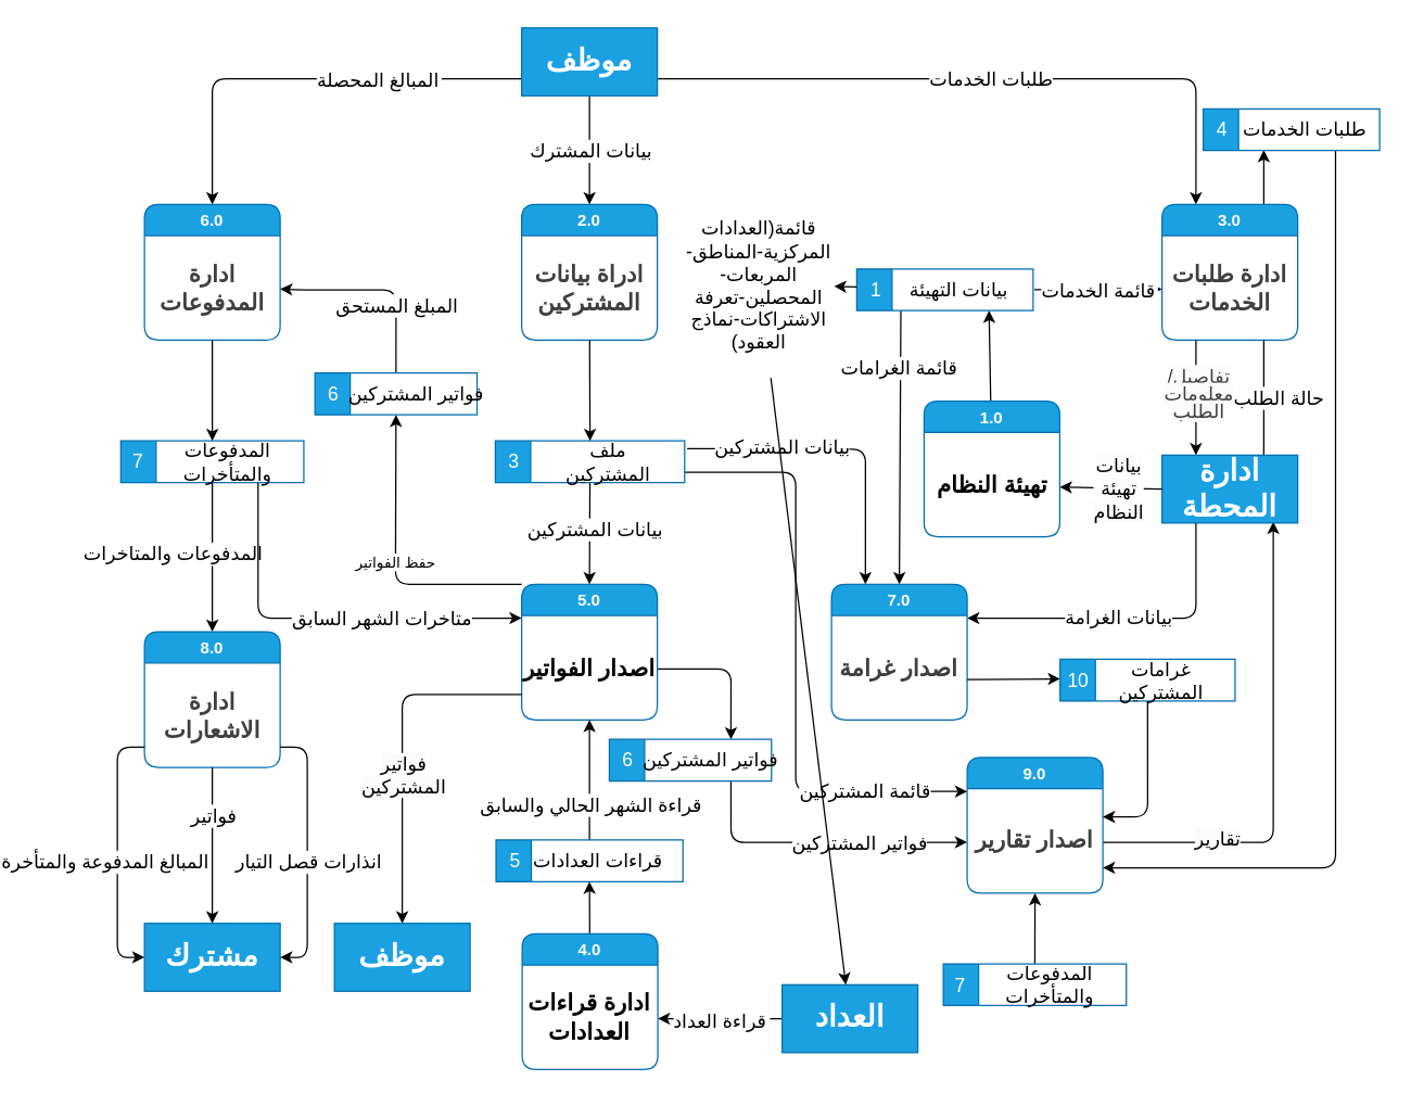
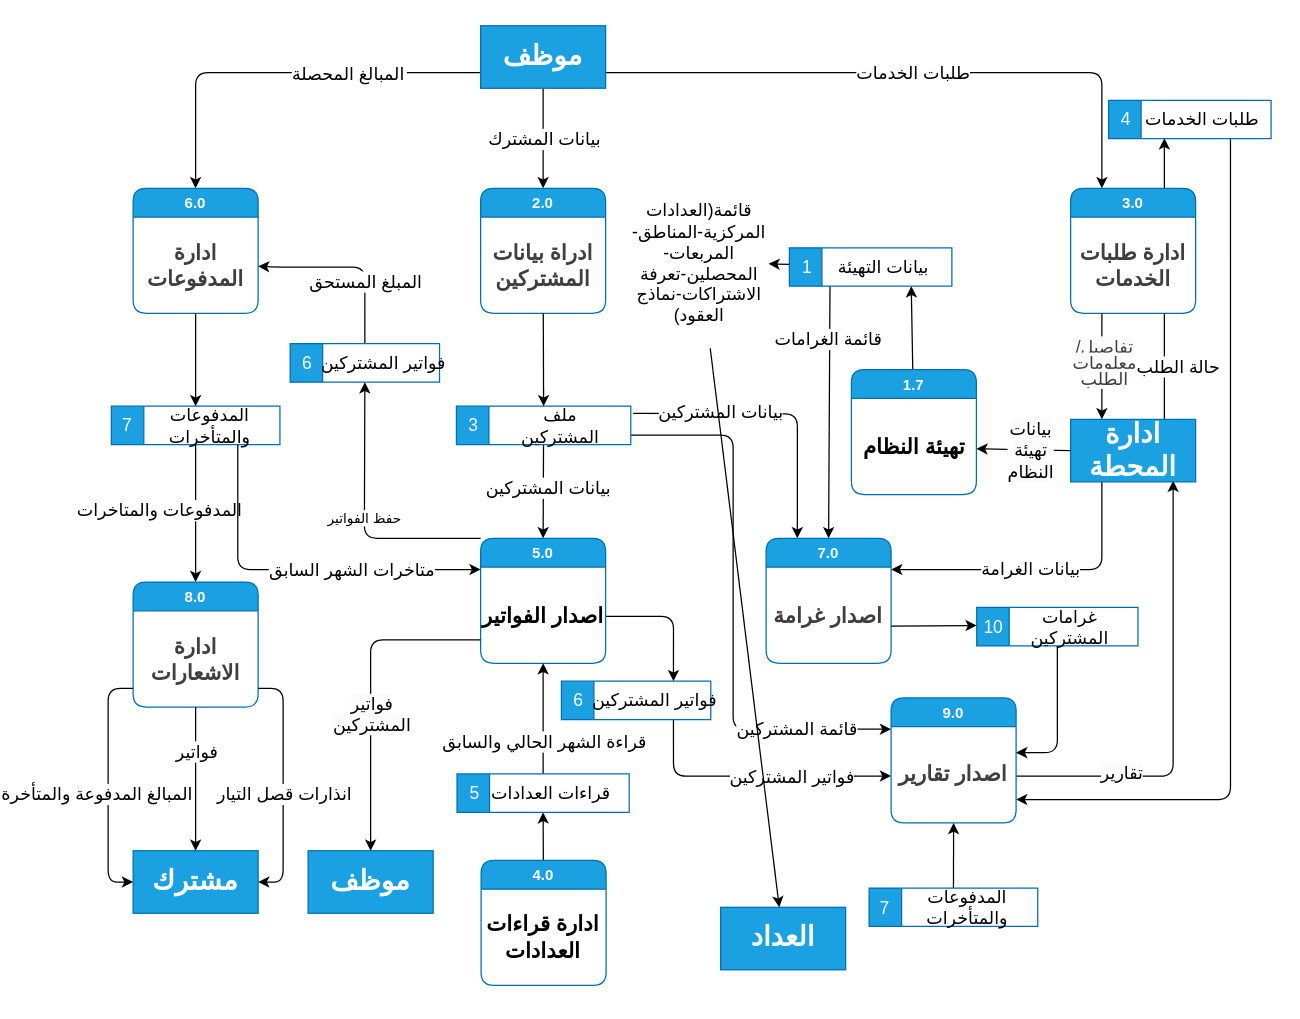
- <mxCell id="69" style="edgeStyle=none;html=1;" parent="1" source="68" target="11" edge="1"><mxGeometry relative="1" as="geometry" /></mxCell>
- <mxCell id="70" value="قائمة الخدمات" style="edgeLabel;align=center;verticalAlign=middle;resizable=0;points=[];fontSize=14;" parent="69" vertex="1" connectable="0"><mxGeometry relative="1" as="geometry"><mxPoint as="offset" /></mxGeometry></mxCell>
- <mxCell id="49" value="1.0" style="swimlane;rounded=1;fillColor=#1ba1e2;fontColor=#ffffff;strokeColor=#006EAF;" parent="1" vertex="1"><mxGeometry x="614.62" y="295" width="100" height="100" as="geometry" /></mxCell>
+ <mxCell id="49" value="1.7" style="swimlane;rounded=1;fillColor=#1ba1e2;fontColor=#ffffff;strokeColor=#006EAF;" parent="1" vertex="1"><mxGeometry x="614.62" y="295" width="100" height="100" as="geometry" /></mxCell>
- <mxCell id="16" style="edgeStyle=elbowEdgeStyle;html=1;startArrow=none;endArrow=classic;entryX=1;entryY=0.5;entryDx=0;entryDy=0;endFill=1;" parent="1" source="18" target="21" edge="1"><mxGeometry relative="1" as="geometry" /></mxCell>
- <mxCell id="17" value="قراءة العداد" style="edgeLabel;align=center;verticalAlign=middle;resizable=0;points=[];fontSize=14;" parent="16" vertex="1" connectable="0"><mxGeometry relative="1" as="geometry"><mxPoint y="1" as="offset" /></mxGeometry></mxCell>
